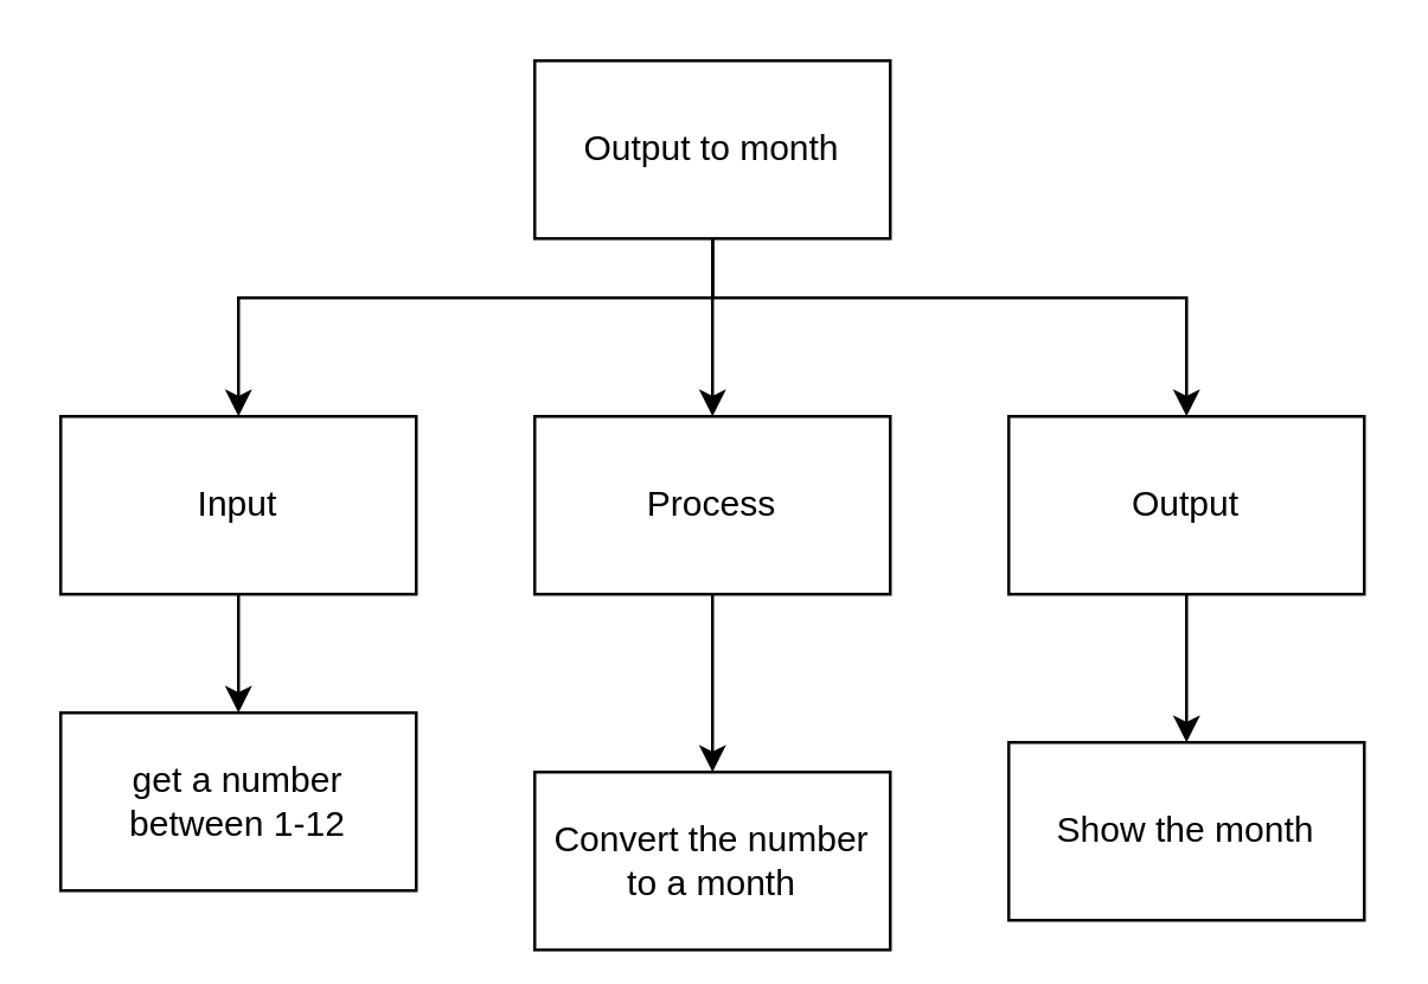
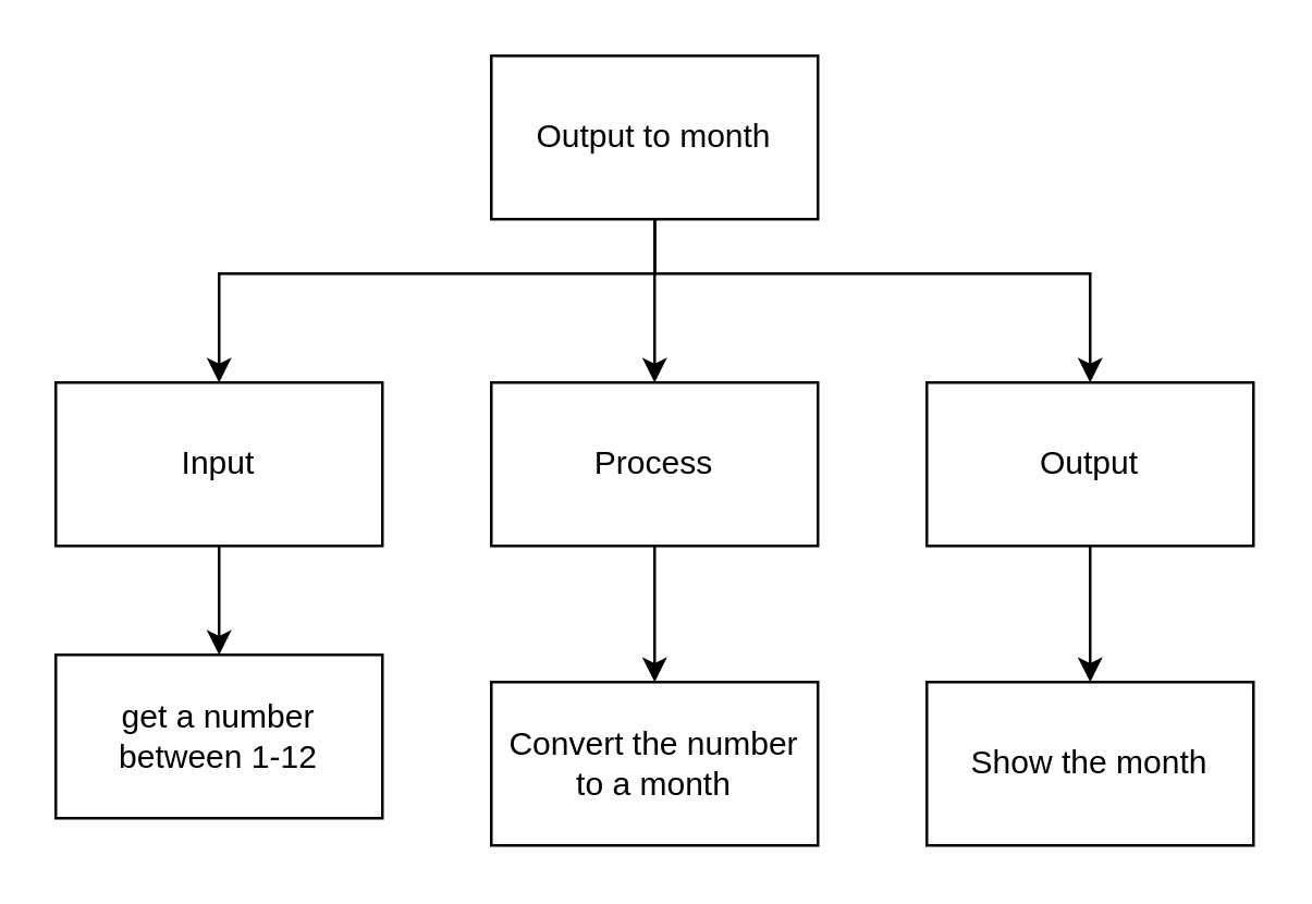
- <mxCell id="13" value="Convert the number to a month" style="rounded=0;whiteSpace=wrap;html=1;" parent="1" vertex="1"><mxGeometry x="180" y="260" width="120" height="60" as="geometry" /></mxCell>
+ <mxCell id="13" value="Convert the number to a month" style="rounded=0;whiteSpace=wrap;html=1;" parent="1" vertex="1"><mxGeometry x="180" y="250" width="120" height="60" as="geometry" /></mxCell>
